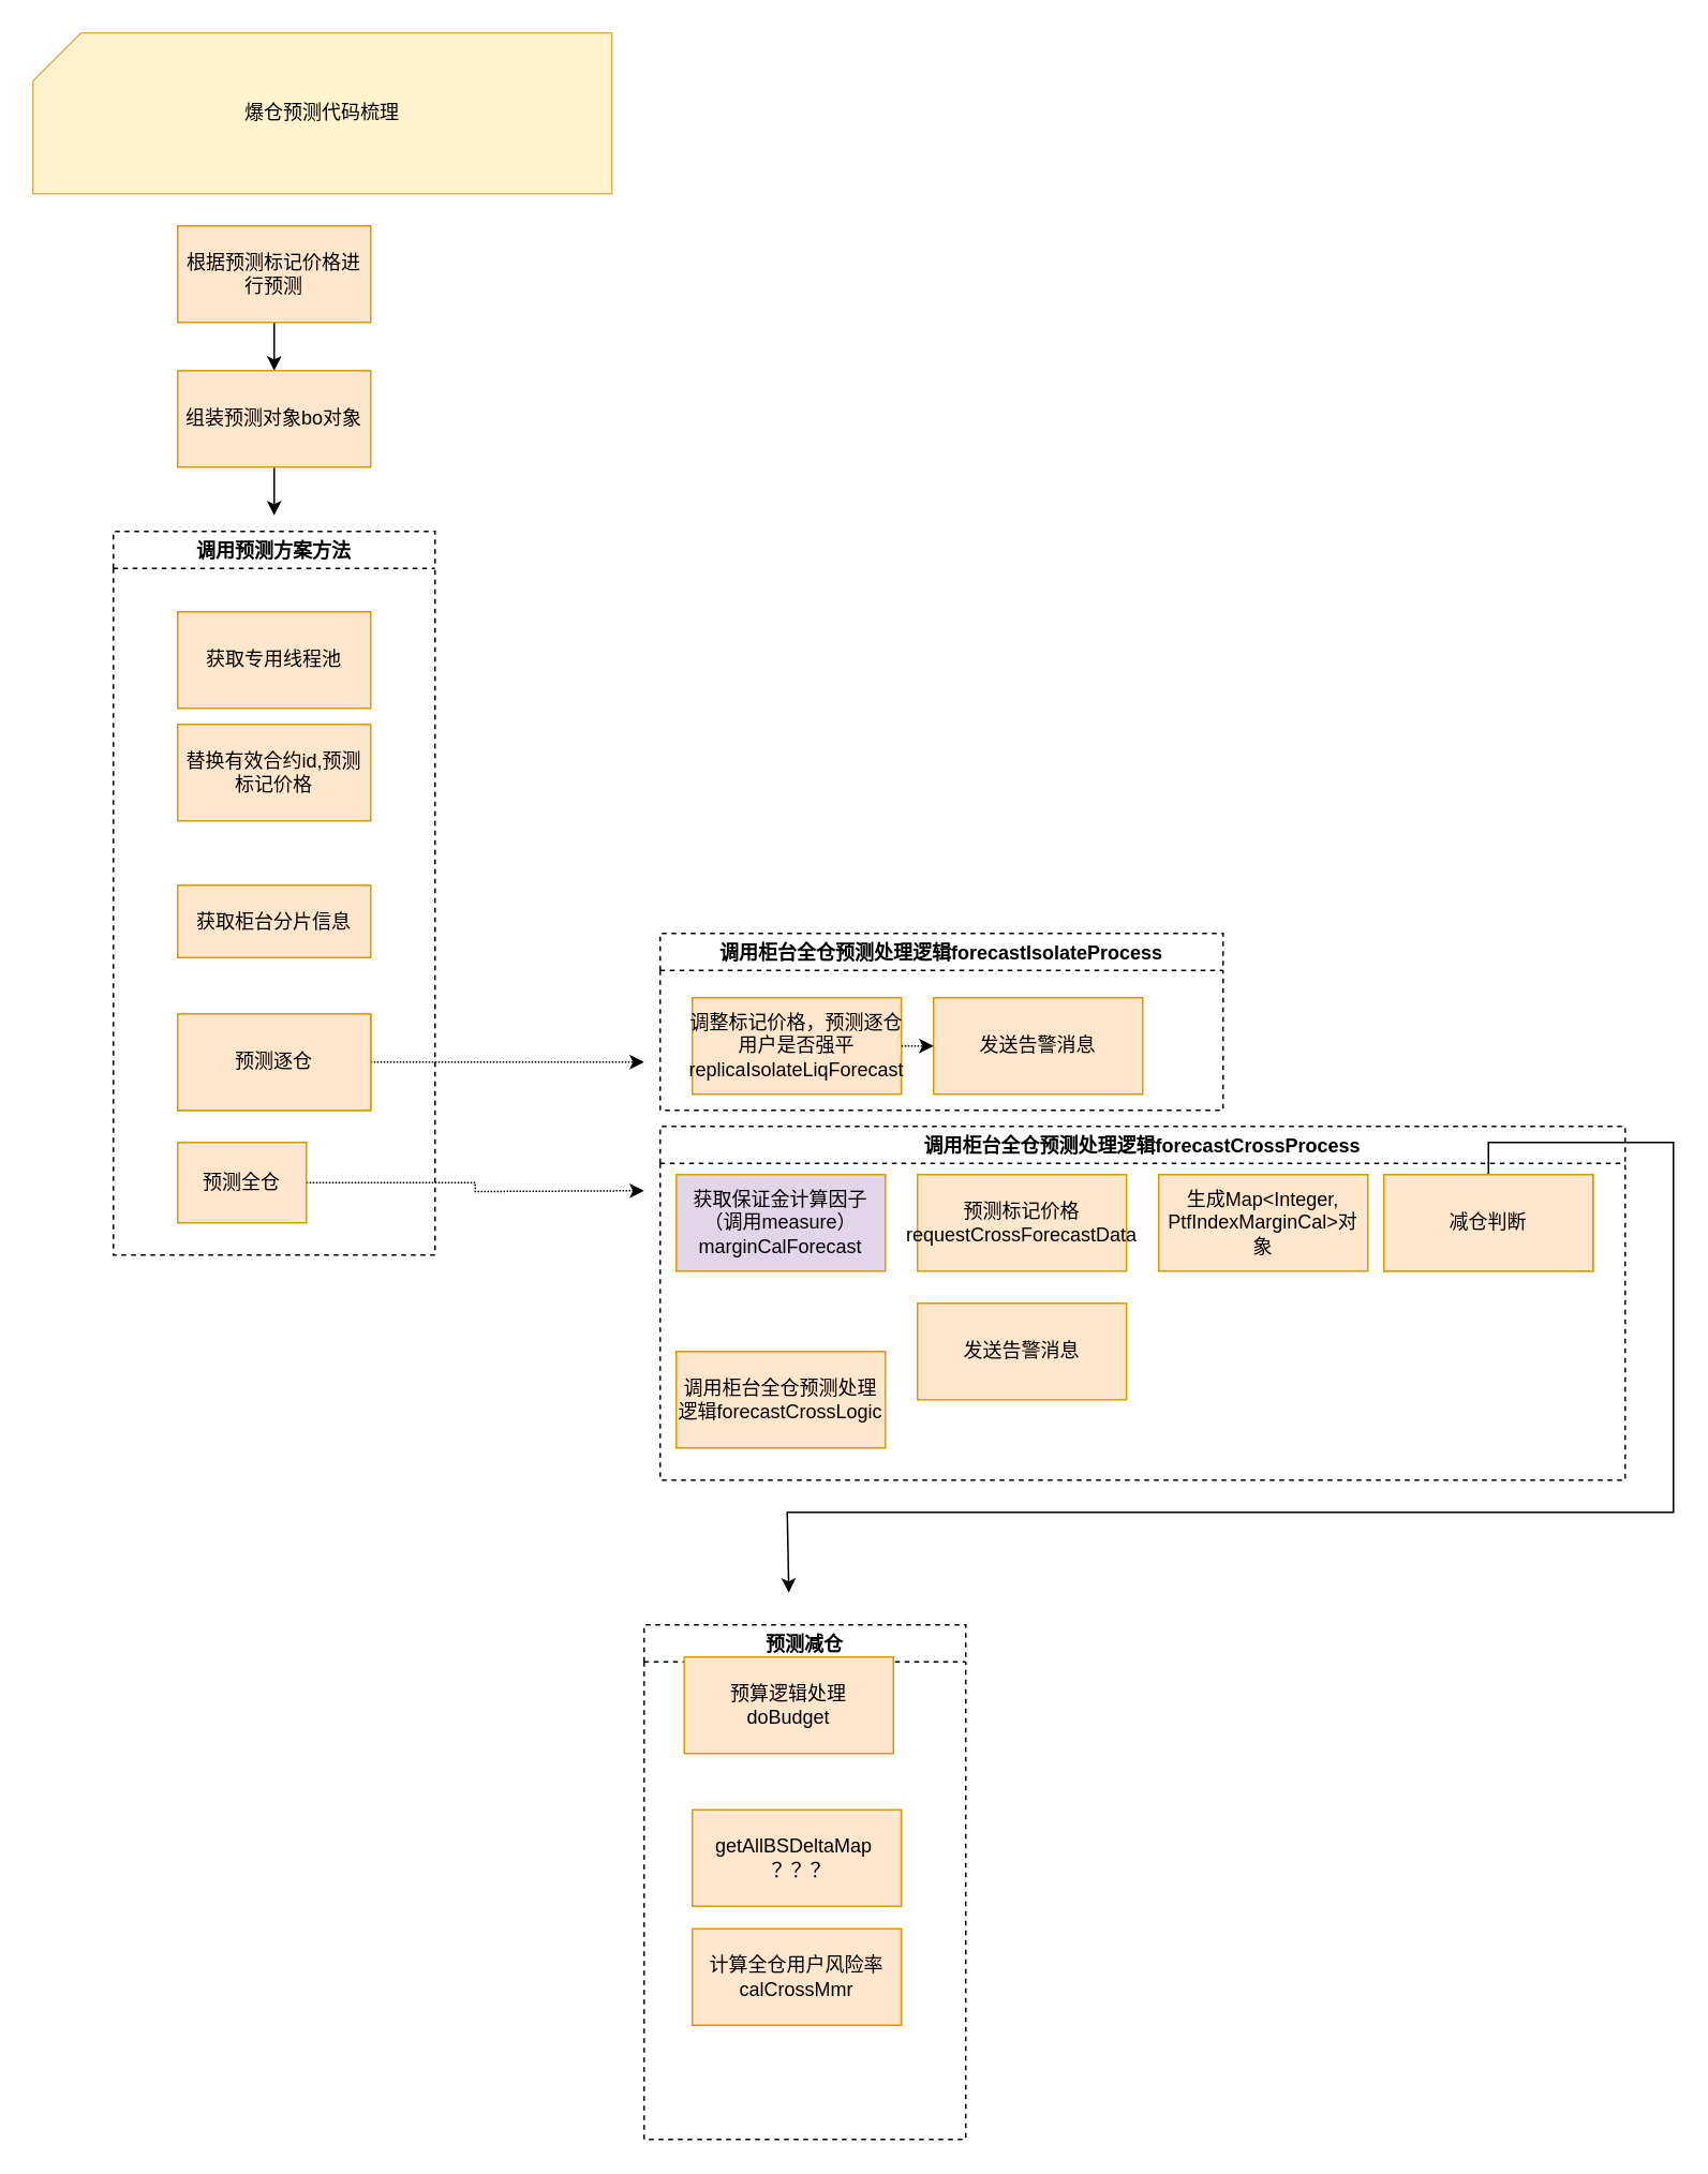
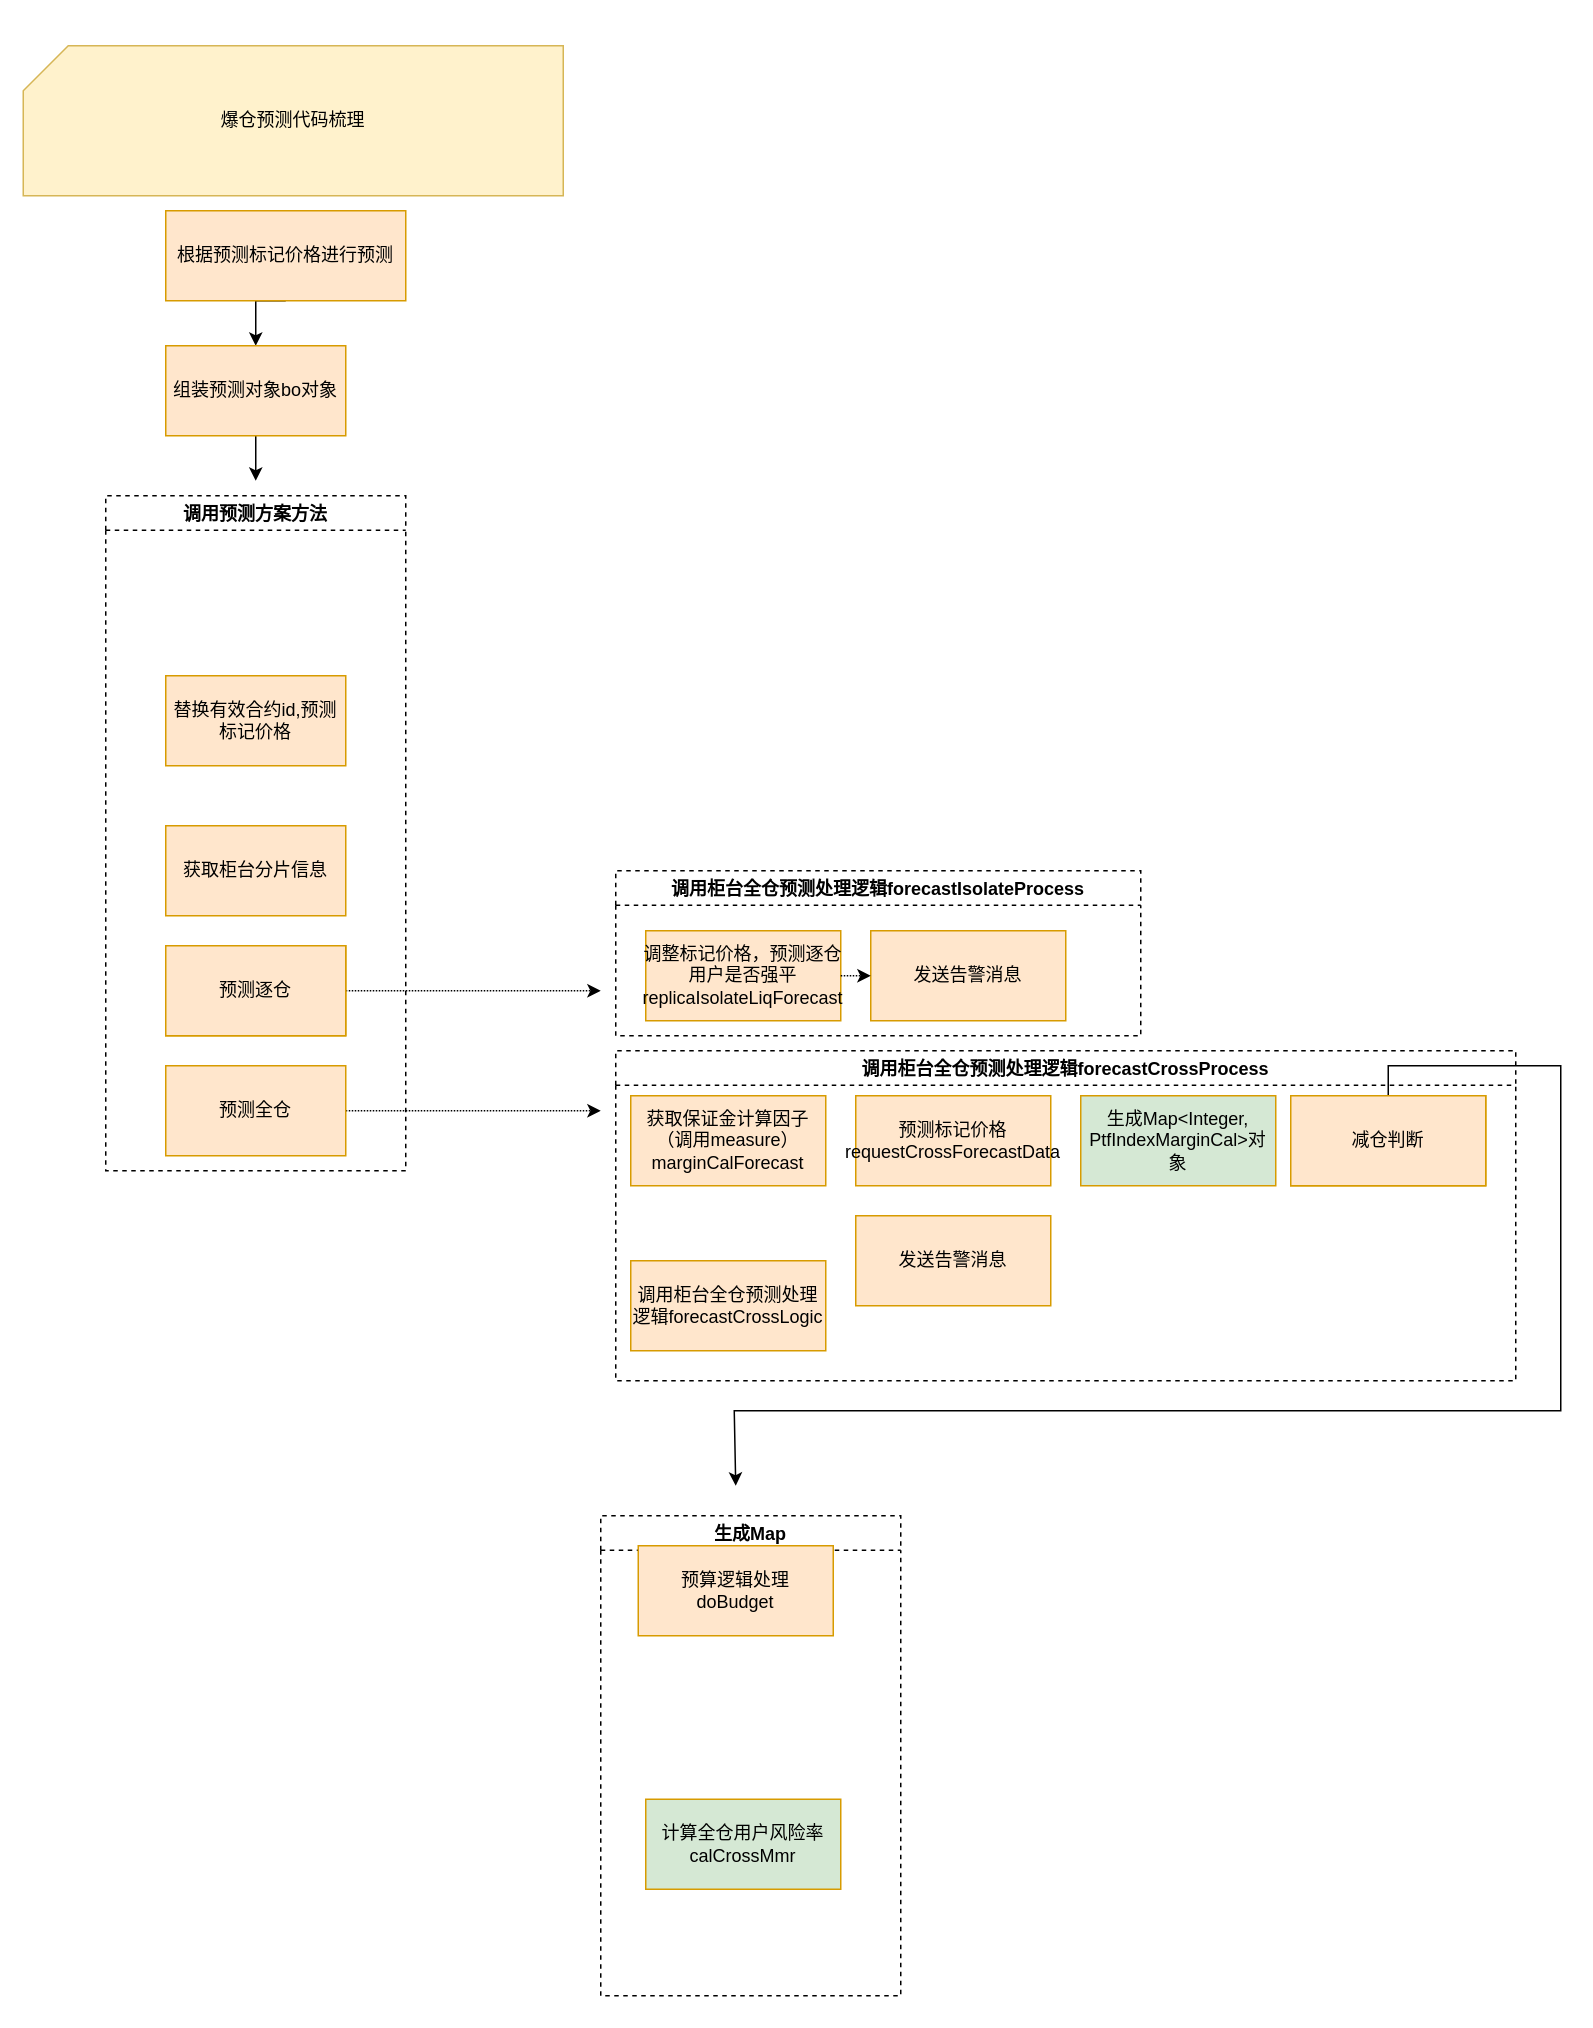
- <mxCell id="32" value="&lt;span&gt;爆仓预测代码梳理&lt;/span&gt;" style="shape=card;whiteSpace=wrap;html=1;labelBackgroundColor=none;fillColor=#fff2cc;strokeColor=#d6b656;" vertex="1" parent="1"><mxGeometry x="20" y="20" width="360" height="100" as="geometry" /></mxCell>
+ <mxCell id="32" value="&lt;span&gt;爆仓预测代码梳理&lt;/span&gt;" style="shape=card;whiteSpace=wrap;html=1;labelBackgroundColor=none;fillColor=#fff2cc;strokeColor=#d6b656;" vertex="1" parent="1"><mxGeometry x="15" y="30" width="360" height="100" as="geometry" /></mxCell>
- <mxCell id="3" value="根据预测标记价格进行预测" style="rounded=0;whiteSpace=wrap;html=1;fillColor=#ffe6cc;strokeColor=#d79b00;" vertex="1" parent="1"><mxGeometry x="110" y="140" width="120" height="60" as="geometry" /></mxCell>
+ <mxCell id="3" value="根据预测标记价格进行预测" style="rounded=0;whiteSpace=wrap;html=1;fillColor=#ffe6cc;strokeColor=#d79b00;" vertex="1" parent="1"><mxGeometry x="110" y="140" width="160" height="60" as="geometry" /></mxCell>
- <mxCell id="6" value="获取专用线程池" style="rounded=0;whiteSpace=wrap;html=1;fillColor=#ffe6cc;strokeColor=#d79b00;" vertex="1" parent="1"><mxGeometry x="110" y="380" width="120" height="60" as="geometry" /></mxCell>
- <mxCell id="8" value="获取柜台分片信息" style="rounded=0;whiteSpace=wrap;html=1;fillColor=#ffe6cc;strokeColor=#d79b00;" vertex="1" parent="1"><mxGeometry x="110" y="550" width="120" height="45" as="geometry" /></mxCell>
+ <mxCell id="8" value="获取柜台分片信息" style="rounded=0;whiteSpace=wrap;html=1;fillColor=#ffe6cc;strokeColor=#d79b00;" vertex="1" parent="1"><mxGeometry x="110" y="550" width="120" height="60" as="geometry" /></mxCell>
- <mxCell id="10" value="预测全仓" style="rounded=0;whiteSpace=wrap;html=1;fillColor=#ffe6cc;strokeColor=#d79b00;" vertex="1" parent="1"><mxGeometry x="110" y="710" width="80" height="50" as="geometry" /></mxCell>
+ <mxCell id="10" value="预测全仓" style="rounded=0;whiteSpace=wrap;html=1;fillColor=#ffe6cc;strokeColor=#d79b00;" vertex="1" parent="1"><mxGeometry x="110" y="710" width="120" height="60" as="geometry" /></mxCell>
- <mxCell id="18" value="获取保证金计算因子（调用measure）marginCalForecast" style="rounded=0;whiteSpace=wrap;html=1;fillColor=#e1d5e7;strokeColor=#d79b00;" vertex="1" parent="15"><mxGeometry x="10" y="30" width="130" height="60" as="geometry" /></mxCell>
+ <mxCell id="18" value="获取保证金计算因子（调用measure）marginCalForecast" style="rounded=0;whiteSpace=wrap;html=1;fillColor=#ffe6cc;strokeColor=#d79b00;" vertex="1" parent="15"><mxGeometry x="10" y="30" width="130" height="60" as="geometry" /></mxCell>
- <mxCell id="20" value="生成Map&amp;lt;Integer, PtfIndexMarginCal&amp;gt;对象" style="rounded=0;whiteSpace=wrap;html=1;fillColor=#ffe6cc;strokeColor=#d79b00;" vertex="1" parent="15"><mxGeometry x="310" y="30" width="130" height="60" as="geometry" /></mxCell>
+ <mxCell id="20" value="生成Map&amp;lt;Integer, PtfIndexMarginCal&amp;gt;对象" style="rounded=0;whiteSpace=wrap;html=1;fillColor=#d5e8d4;strokeColor=#d79b00;" vertex="1" parent="15"><mxGeometry x="310" y="30" width="130" height="60" as="geometry" /></mxCell>
- <mxCell id="28" value="预测减仓" style="swimlane;labelBackgroundColor=none;dashed=1;" vertex="1" parent="1"><mxGeometry x="400" y="1010" width="200" height="320" as="geometry" /></mxCell>
+ <mxCell id="28" value="生成Map" style="swimlane;labelBackgroundColor=none;dashed=1;" vertex="1" parent="1"><mxGeometry x="400" y="1010" width="200" height="320" as="geometry" /></mxCell>
- <mxCell id="30" value="getAllBSDeltaMap&amp;nbsp; ？？？" style="rounded=0;whiteSpace=wrap;html=1;fillColor=#ffe6cc;strokeColor=#d79b00;" vertex="1" parent="28"><mxGeometry x="30" y="115" width="130" height="60" as="geometry" /></mxCell>
- <mxCell id="29" value="计算全仓用户风险率calCrossMmr" style="rounded=0;whiteSpace=wrap;html=1;fillColor=#ffe6cc;strokeColor=#d79b00;" vertex="1" parent="28"><mxGeometry x="30" y="189" width="130" height="60" as="geometry" /></mxCell>
+ <mxCell id="29" value="计算全仓用户风险率calCrossMmr" style="rounded=0;whiteSpace=wrap;html=1;fillColor=#d5e8d4;strokeColor=#d79b00;" vertex="1" parent="28"><mxGeometry x="30" y="189" width="130" height="60" as="geometry" /></mxCell>
